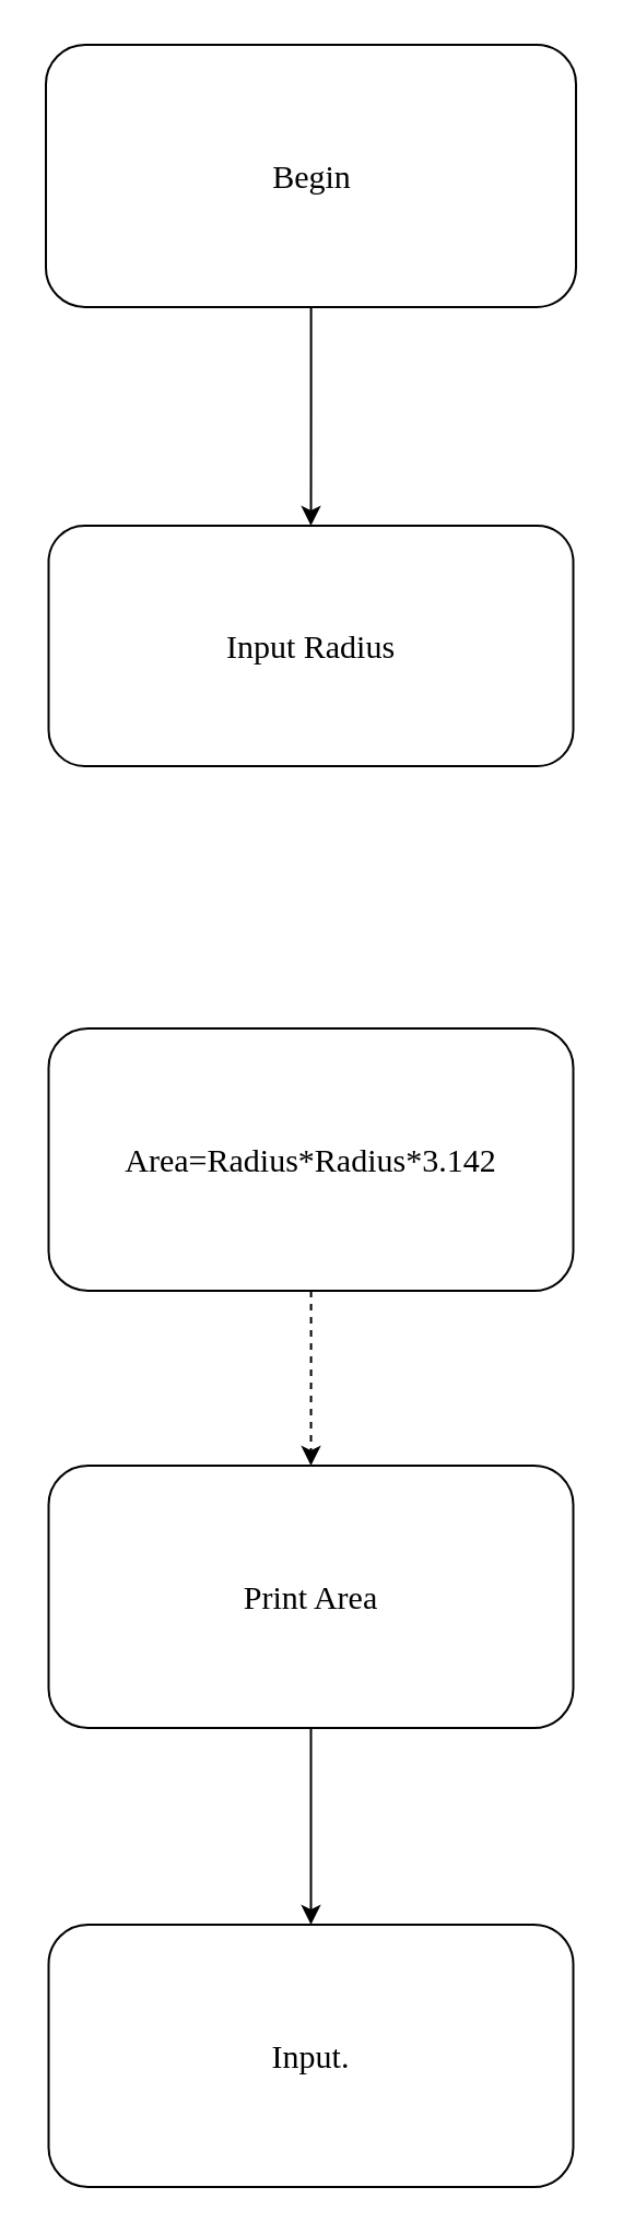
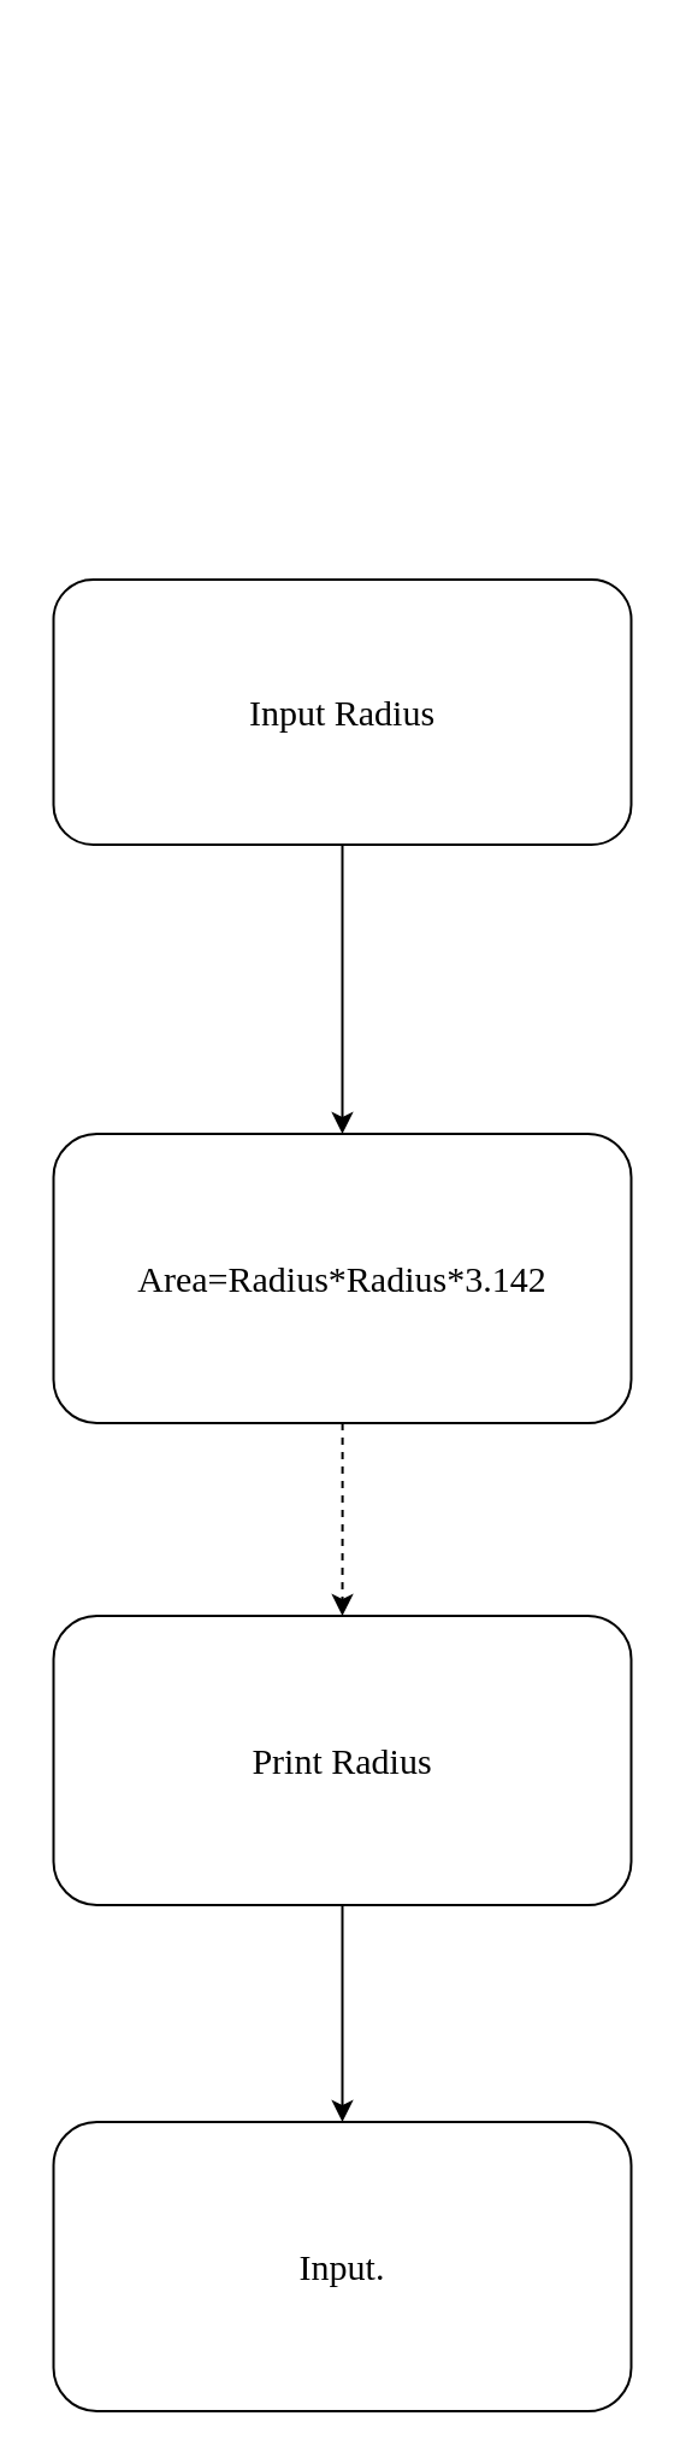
- <mxCell id="3" value="&lt;font style=&quot;font-size: 15px;&quot;&gt;Begin&lt;/font&gt;" style="rounded=1;whiteSpace=wrap;html=1;fontStyle=0;fontFamily=Times New Roman;fontSize=15;" vertex="1" parent="1"><mxGeometry x="20.5" y="20" width="242.5" height="120" as="geometry" /></mxCell>
- <mxCell id="2" style="edgeStyle=orthogonalEdgeStyle;rounded=0;orthogonalLoop=1;jettySize=auto;html=1;entryX=0.5;entryY=0;entryDx=0;entryDy=0;" edge="1" parent="1" source="3" target="5"><mxGeometry relative="1" as="geometry" /></mxCell>
+ <mxCell id="4" style="edgeStyle=orthogonalEdgeStyle;rounded=0;orthogonalLoop=1;jettySize=auto;html=1;" edge="1" parent="1" source="5" target="7"><mxGeometry relative="1" as="geometry" /></mxCell>
- <mxCell id="9" value="&lt;font style=&quot;font-size: 15px;&quot;&gt;Print Area&lt;/font&gt;" style="rounded=1;whiteSpace=wrap;html=1;fontStyle=0;fontFamily=Times New Roman;" vertex="1" parent="1"><mxGeometry x="21.75" y="670" width="240" height="120" as="geometry" /></mxCell>
+ <mxCell id="9" value="&lt;font style=&quot;font-size: 15px;&quot;&gt;Print Radius&lt;/font&gt;" style="rounded=1;whiteSpace=wrap;html=1;fontStyle=0;fontFamily=Times New Roman;" vertex="1" parent="1"><mxGeometry x="21.75" y="670" width="240" height="120" as="geometry" /></mxCell>
